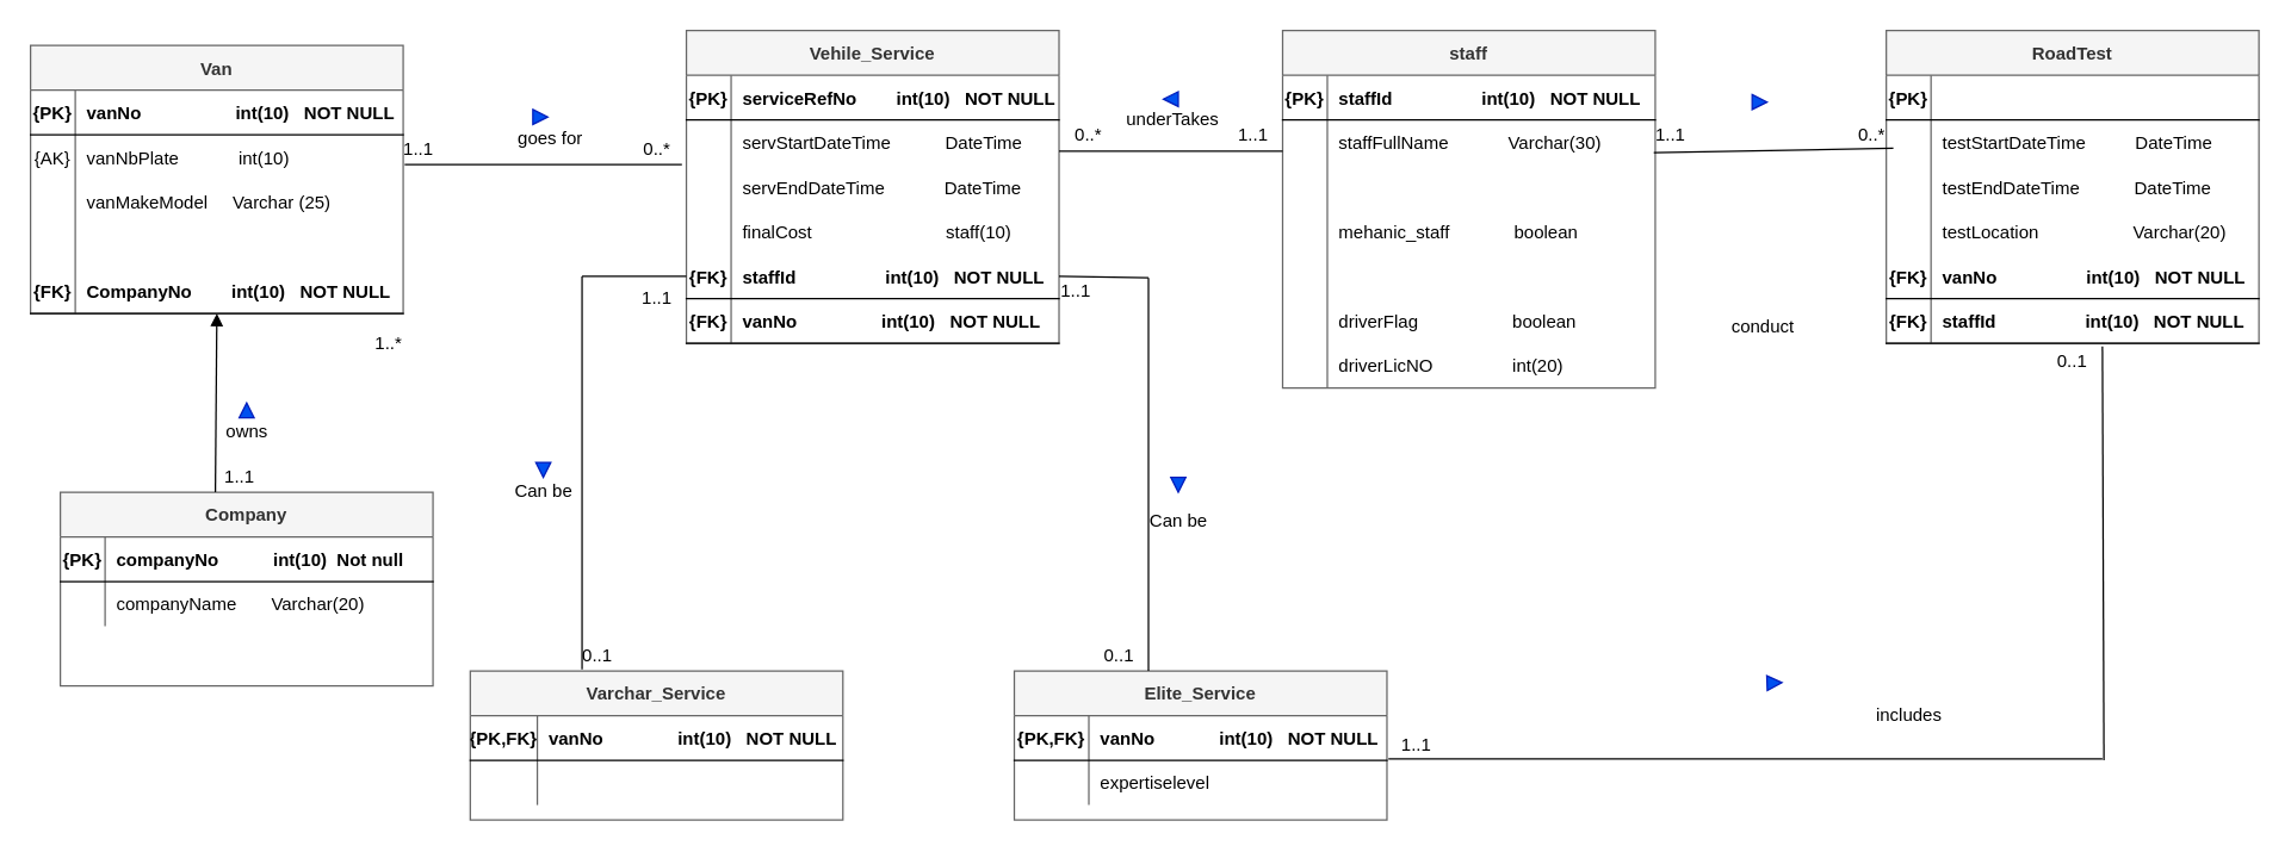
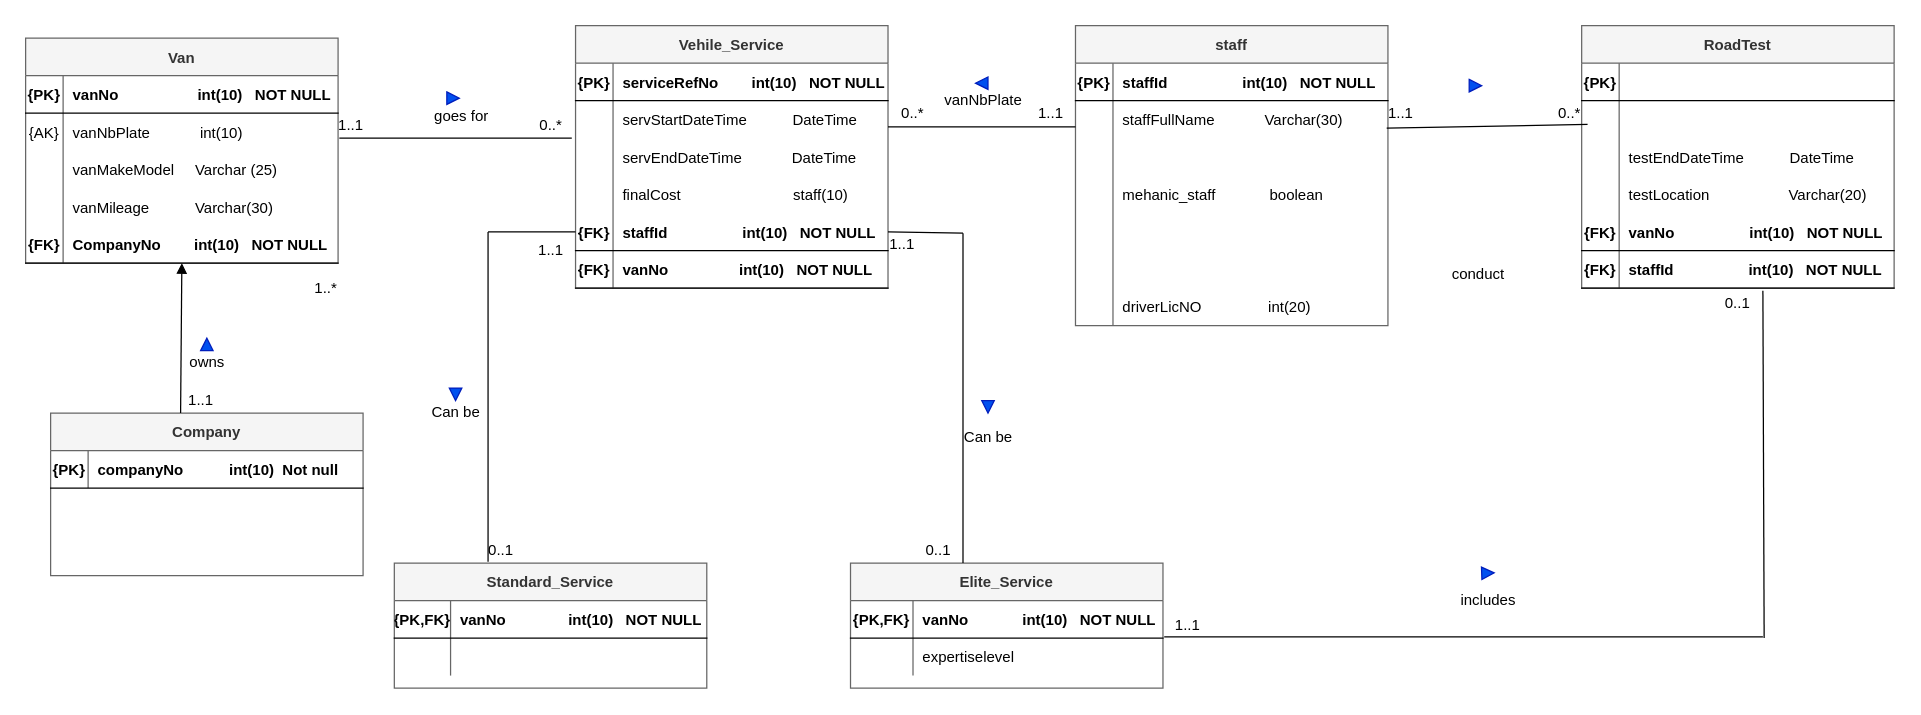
- <mxCell id="103" value="underTakes" style="text;html=1;align=center;verticalAlign=middle;resizable=0;points=[];autosize=1;" vertex="1" parent="1"><mxGeometry x="746" y="70" width="80" height="20" as="geometry" /></mxCell>
+ <mxCell id="103" value="vanNbPlate" style="text;html=1;align=center;verticalAlign=middle;resizable=0;points=[];autosize=1;" vertex="1" parent="1"><mxGeometry x="746" y="70" width="80" height="20" as="geometry" /></mxCell>
- <mxCell id="81" value="testStartDateTime          DateTime" style="shape=partialRectangle;overflow=hidden;connectable=0;fillColor=none;top=0;left=0;bottom=0;right=0;align=left;spacingLeft=6;" vertex="1" parent="79"><mxGeometry x="30" width="220" height="30" as="geometry" /></mxCell>
+ <mxCell id="14" value="vanMileage           Varchar(30)" style="shape=partialRectangle;overflow=hidden;connectable=0;fillColor=none;top=0;left=0;bottom=0;right=0;align=left;spacingLeft=6;" vertex="1" parent="12"><mxGeometry x="30" width="220" height="30" as="geometry" /></mxCell>
- <mxCell id="62" value="driverFlag                   boolean" style="shape=partialRectangle;overflow=hidden;connectable=0;fillColor=none;top=0;left=0;bottom=0;right=0;align=left;spacingLeft=6;" vertex="1" parent="60"><mxGeometry x="30" width="220" height="30" as="geometry" /></mxCell>
- <mxCell id="24" value="companyName       Varchar(20)" style="shape=partialRectangle;overflow=hidden;connectable=0;fillColor=none;top=0;left=0;bottom=0;right=0;align=left;spacingLeft=6;" vertex="1" parent="22"><mxGeometry x="30" width="220" height="30" as="geometry" /></mxCell>
- <mxCell id="104" value="Varchar_Service" style="shape=table;startSize=30;container=1;collapsible=1;childLayout=tableLayout;fixedRows=1;rowLines=0;fontStyle=1;align=center;resizeLast=1;fillColor=#f5f5f5;strokeColor=#666666;fontColor=#333333;" vertex="1" parent="1"><mxGeometry x="315" y="450" width="250" height="100" as="geometry" /></mxCell>
+ <mxCell id="104" value="Standard_Service" style="shape=table;startSize=30;container=1;collapsible=1;childLayout=tableLayout;fixedRows=1;rowLines=0;fontStyle=1;align=center;resizeLast=1;fillColor=#f5f5f5;strokeColor=#666666;fontColor=#333333;" vertex="1" parent="1"><mxGeometry x="315" y="450" width="250" height="100" as="geometry" /></mxCell>
- <mxCell id="134" value="includes" style="text;html=1;align=center;verticalAlign=middle;resizable=0;points=[];autosize=1;" vertex="1" parent="1"><mxGeometry x="1250" y="470" width="60" height="20" as="geometry" /></mxCell>
+ <mxCell id="134" value="includes" style="text;html=1;align=center;verticalAlign=middle;resizable=0;points=[];autosize=1;" vertex="1" parent="1"><mxGeometry x="1160" y="470" width="60" height="20" as="geometry" /></mxCell>
